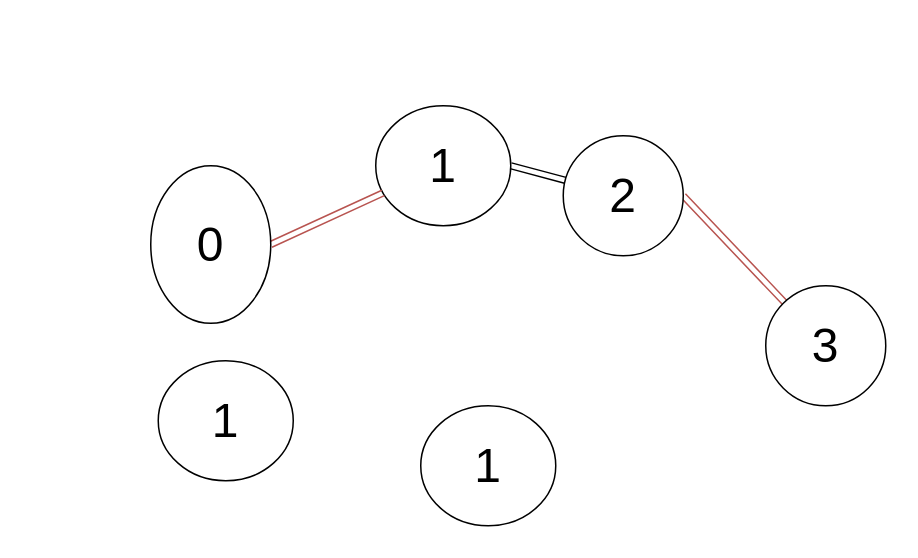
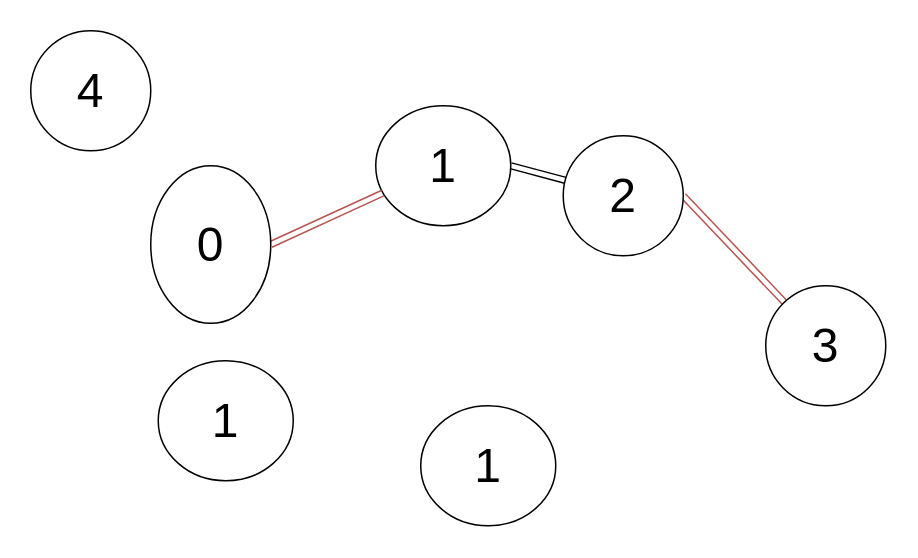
+ <mxCell id="9" value="&lt;span style=&quot;font-size: 32px;&quot;&gt;4&lt;/span&gt;" style="ellipse;whiteSpace=wrap;html=1;" vertex="1" parent="1"><mxGeometry y="20" width="80" height="80" as="geometry" x="20" /></mxCell>
